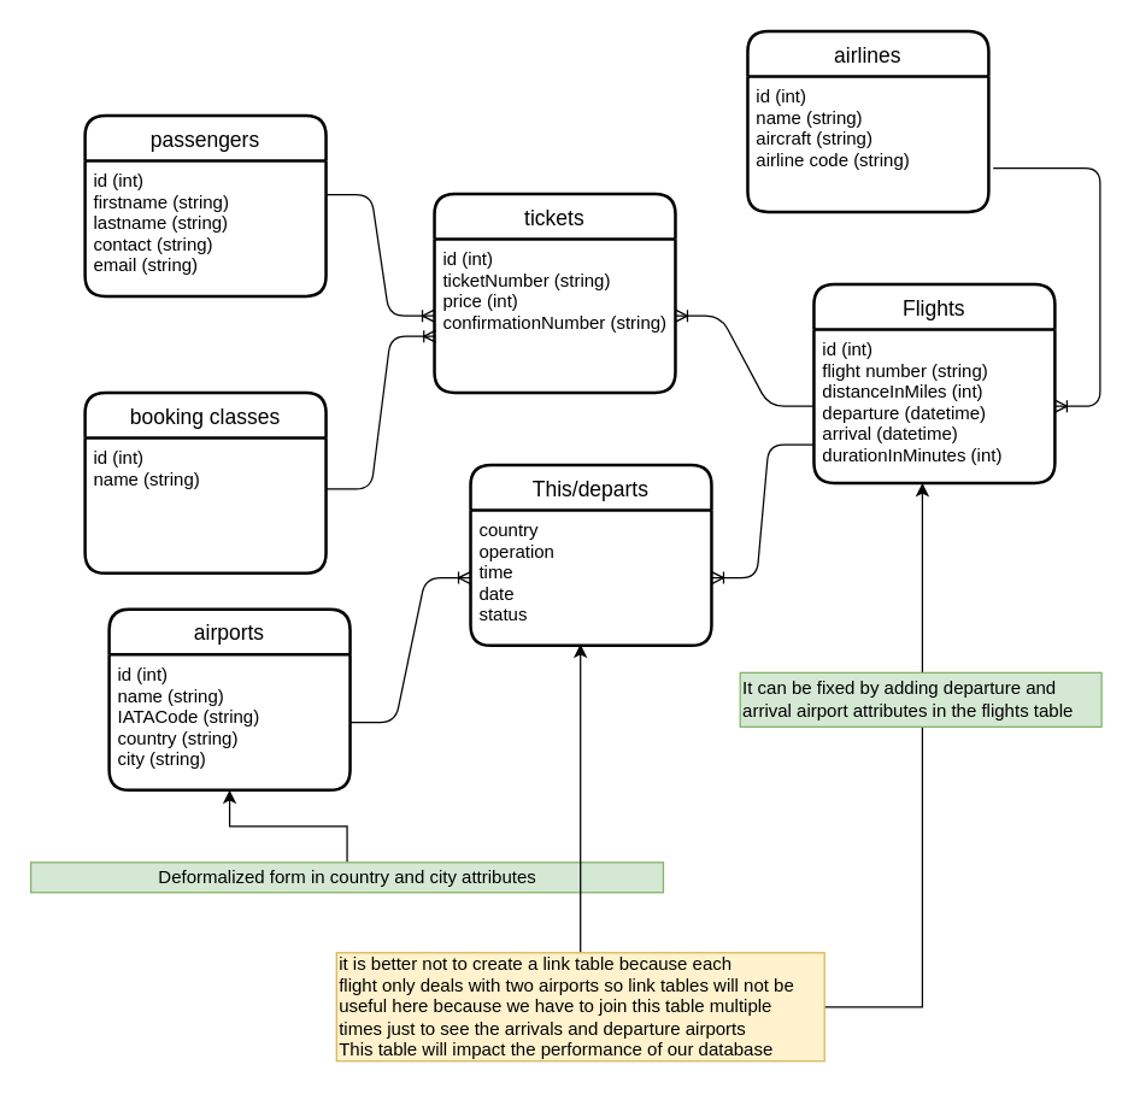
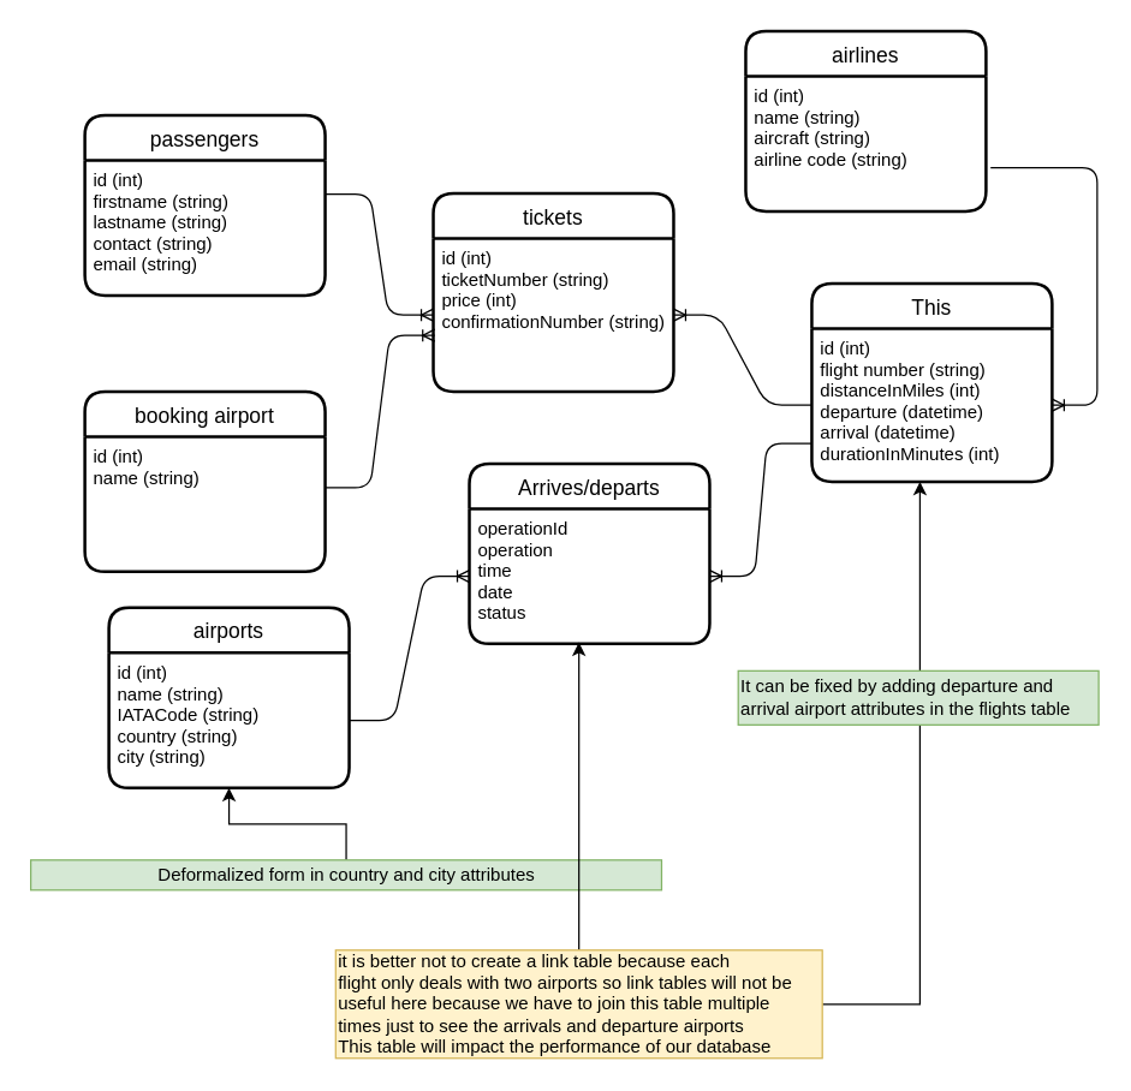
- <mxCell id="10" value="Flights" style="swimlane;childLayout=stackLayout;horizontal=1;startSize=30;horizontalStack=0;rounded=1;fontSize=14;fontStyle=0;strokeWidth=2;resizeParent=0;resizeLast=1;shadow=0;dashed=0;align=center;" vertex="1" parent="1"><mxGeometry x="540" y="188" width="160" height="132" as="geometry" /></mxCell>
+ <mxCell id="10" value="This" style="swimlane;childLayout=stackLayout;horizontal=1;startSize=30;horizontalStack=0;rounded=1;fontSize=14;fontStyle=0;strokeWidth=2;resizeParent=0;resizeLast=1;shadow=0;dashed=0;align=center;" vertex="1" parent="1"><mxGeometry x="540" y="188" width="160" height="132" as="geometry" /></mxCell>
- <mxCell id="6" value="booking classes" style="swimlane;childLayout=stackLayout;horizontal=1;startSize=30;horizontalStack=0;rounded=1;fontSize=14;fontStyle=0;strokeWidth=2;resizeParent=0;resizeLast=1;shadow=0;dashed=0;align=center;" vertex="1" parent="1"><mxGeometry x="56" y="260" width="160" height="120" as="geometry" /></mxCell>
+ <mxCell id="6" value="booking airport" style="swimlane;childLayout=stackLayout;horizontal=1;startSize=30;horizontalStack=0;rounded=1;fontSize=14;fontStyle=0;strokeWidth=2;resizeParent=0;resizeLast=1;shadow=0;dashed=0;align=center;" vertex="1" parent="1"><mxGeometry x="56" y="260" width="160" height="120" as="geometry" /></mxCell>
- <mxCell id="18" value="This/departs" style="swimlane;childLayout=stackLayout;horizontal=1;startSize=30;horizontalStack=0;rounded=1;fontSize=14;fontStyle=0;strokeWidth=2;resizeParent=0;resizeLast=1;shadow=0;dashed=0;align=center;" vertex="1" parent="1"><mxGeometry x="312" y="308" width="160" height="120" as="geometry" /></mxCell>
+ <mxCell id="18" value="Arrives/departs" style="swimlane;childLayout=stackLayout;horizontal=1;startSize=30;horizontalStack=0;rounded=1;fontSize=14;fontStyle=0;strokeWidth=2;resizeParent=0;resizeLast=1;shadow=0;dashed=0;align=center;" vertex="1" parent="1"><mxGeometry x="312" y="308" width="160" height="120" as="geometry" /></mxCell>
- <mxCell id="19" value="country&#10;operation&#10;time&#10;date&#10;status" style="align=left;strokeColor=none;fillColor=none;spacingLeft=4;fontSize=12;verticalAlign=top;resizable=0;rotatable=0;part=1;" vertex="1" parent="18"><mxGeometry y="30" width="160" height="90" as="geometry" /></mxCell>
+ <mxCell id="19" value="operationId&#10;operation&#10;time&#10;date&#10;status" style="align=left;strokeColor=none;fillColor=none;spacingLeft=4;fontSize=12;verticalAlign=top;resizable=0;rotatable=0;part=1;" vertex="1" parent="18"><mxGeometry y="30" width="160" height="90" as="geometry" /></mxCell>
